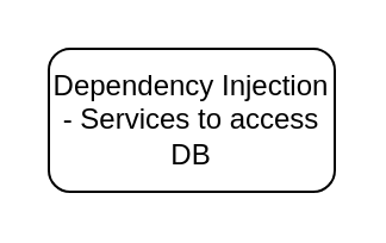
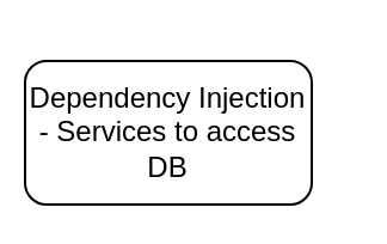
- <mxCell id="2" value="Dependency Injection&lt;br&gt;- Services to access DB" style="rounded=1;whiteSpace=wrap;html=1;" vertex="1" parent="1"><mxGeometry x="20" y="20" width="120" height="60" as="geometry" /></mxCell>
+ <mxCell id="2" value="Dependency Injection&lt;br&gt;- Services to access DB" style="rounded=1;whiteSpace=wrap;html=1;" vertex="1" parent="1"><mxGeometry x="10" y="25" width="120" height="60" as="geometry" /></mxCell>
